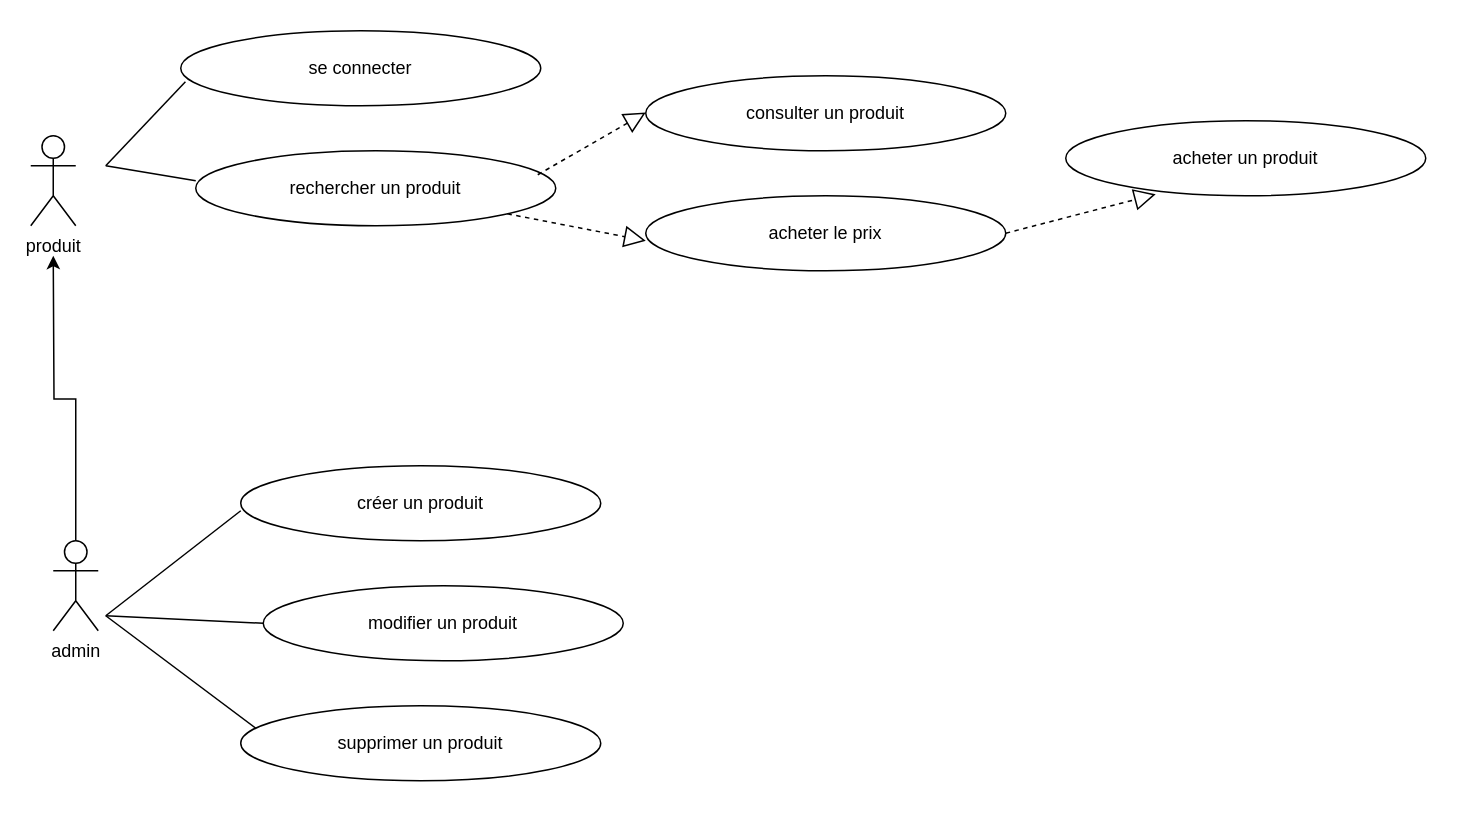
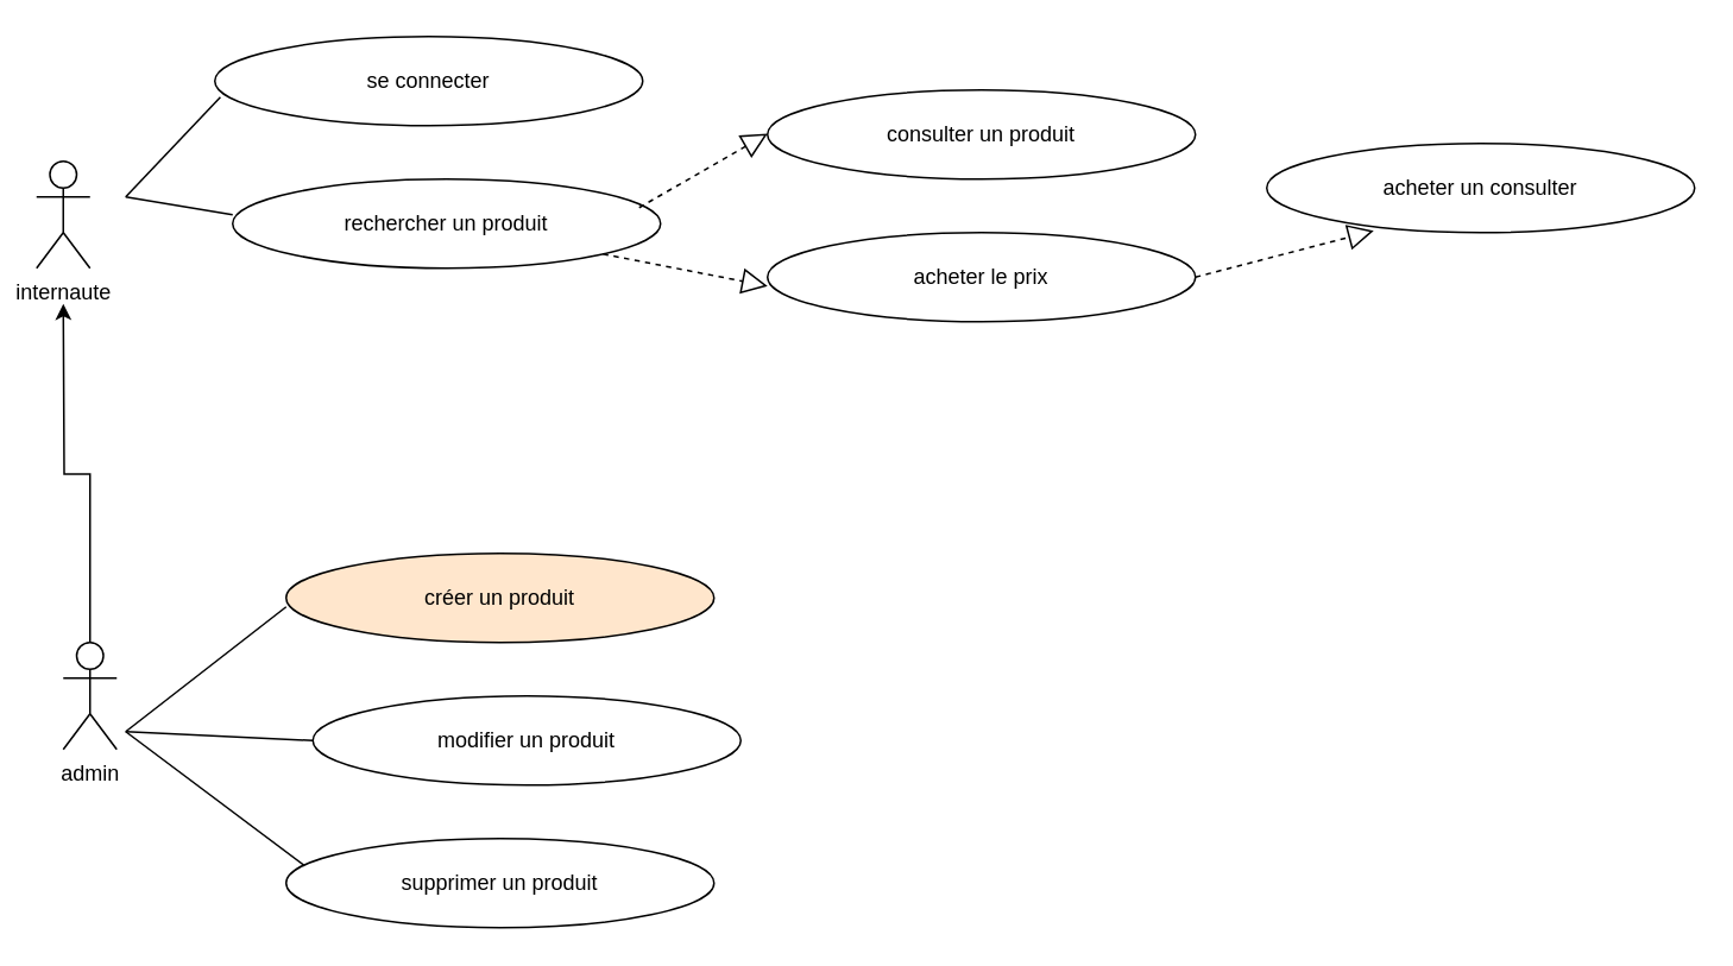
- <mxCell id="19" value="acheter un produit" style="ellipse;whiteSpace=wrap;html=1;" vertex="1" parent="1"><mxGeometry x="710" y="80" width="240" height="50" as="geometry" /></mxCell>
+ <mxCell id="19" value="acheter un consulter" style="ellipse;whiteSpace=wrap;html=1;" vertex="1" parent="1"><mxGeometry x="710" y="80" width="240" height="50" as="geometry" /></mxCell>
- <mxCell id="2" value="produit" style="shape=umlActor;verticalLabelPosition=bottom;verticalAlign=top;html=1;outlineConnect=0;" parent="1" vertex="1"><mxGeometry x="20" y="90" width="30" height="60" as="geometry" /></mxCell>
+ <mxCell id="2" value="internaute" style="shape=umlActor;verticalLabelPosition=bottom;verticalAlign=top;html=1;outlineConnect=0;" parent="1" vertex="1"><mxGeometry x="20" y="90" width="30" height="60" as="geometry" /></mxCell>
- <mxCell id="3" value="créer un produit" style="ellipse;whiteSpace=wrap;html=1;" parent="1" vertex="1"><mxGeometry x="160" y="310" width="240" height="50" as="geometry" /></mxCell>
+ <mxCell id="3" value="créer un produit" style="ellipse;whiteSpace=wrap;html=1;fillColor=#ffe6cc;" parent="1" vertex="1"><mxGeometry x="160" y="310" width="240" height="50" as="geometry" /></mxCell>
